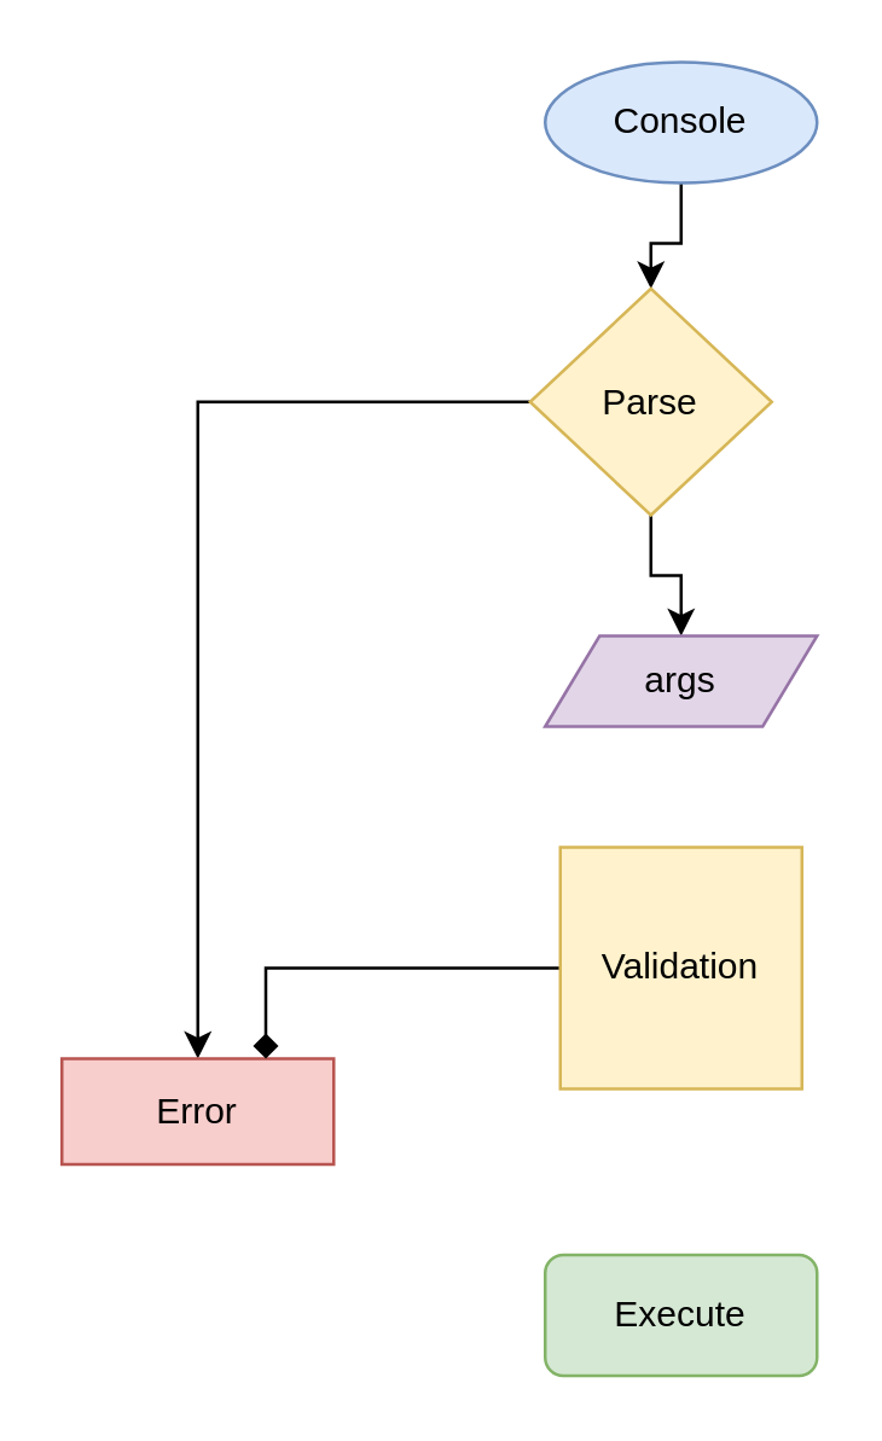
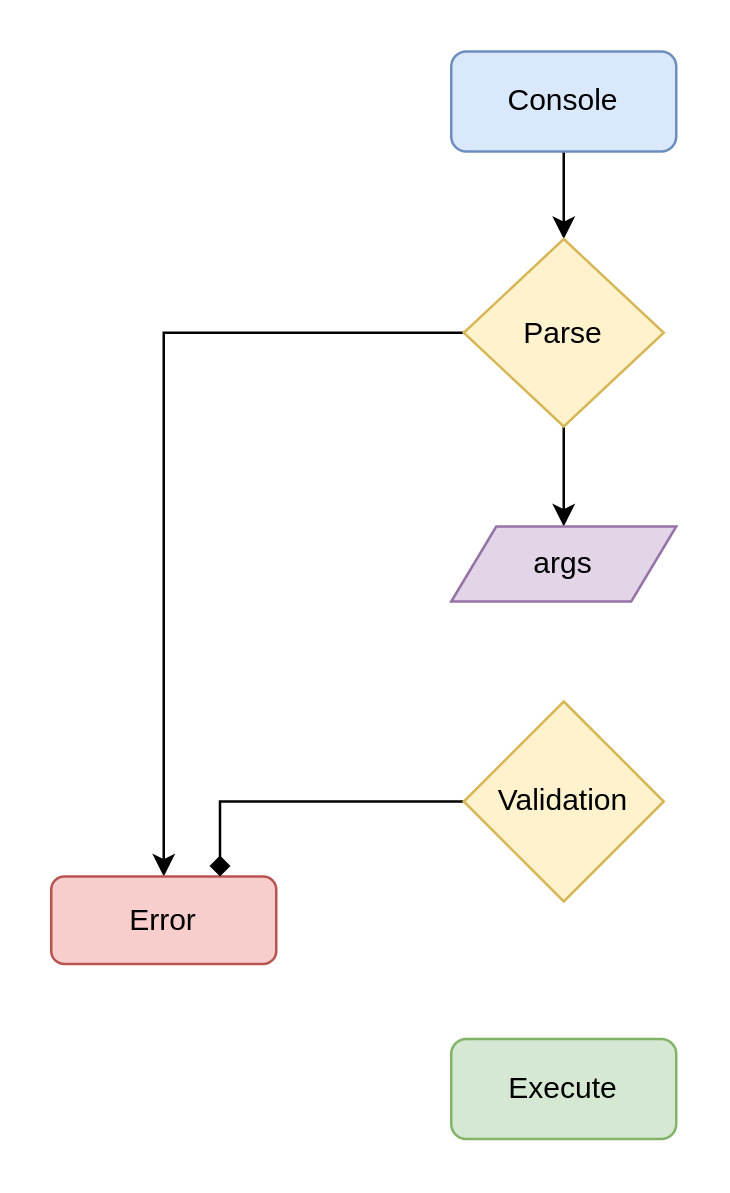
- <mxCell id="3" value="Console&lt;br&gt;" style="ellipse;whiteSpace=wrap;html=1;fillColor=#dae8fc;strokeColor=#6c8ebf;" vertex="1" parent="1"><mxGeometry x="180" y="20" width="90" height="40" as="geometry" /></mxCell>
+ <mxCell id="3" value="Console&lt;br&gt;" style="rounded=1;whiteSpace=wrap;html=1;fillColor=#dae8fc;strokeColor=#6c8ebf;" vertex="1" parent="1"><mxGeometry x="180" y="20" width="90" height="40" as="geometry" /></mxCell>
- <mxCell id="7" value="Parse&lt;br&gt;" style="rhombus;whiteSpace=wrap;html=1;fillColor=#fff2cc;strokeColor=#d6b656;" vertex="1" parent="1"><mxGeometry x="175" y="95" width="80" height="75" as="geometry" /></mxCell>
+ <mxCell id="7" value="Parse&lt;br&gt;" style="rhombus;whiteSpace=wrap;html=1;fillColor=#fff2cc;strokeColor=#d6b656;" vertex="1" parent="1"><mxGeometry x="185" y="95" width="80" height="75" as="geometry" /></mxCell>
- <mxCell id="10" value="Validation&lt;br&gt;" style="whiteSpace=wrap;html=1;fillColor=#fff2cc;strokeColor=#d6b656;rounded=0;" vertex="1" parent="1"><mxGeometry x="185" y="280" width="80" height="80" as="geometry" /></mxCell>
+ <mxCell id="10" value="Validation&lt;br&gt;" style="rhombus;whiteSpace=wrap;html=1;fillColor=#fff2cc;strokeColor=#d6b656;" vertex="1" parent="1"><mxGeometry x="185" y="280" width="80" height="80" as="geometry" /></mxCell>
- <mxCell id="8" value="Error" style="whiteSpace=wrap;html=1;fillColor=#f8cecc;strokeColor=#b85450;rounded=0;" vertex="1" parent="1"><mxGeometry x="20" y="350" width="90" height="35" as="geometry" /></mxCell>
+ <mxCell id="8" value="Error" style="rounded=1;whiteSpace=wrap;html=1;fillColor=#f8cecc;strokeColor=#b85450;" vertex="1" parent="1"><mxGeometry x="20" y="350" width="90" height="35" as="geometry" /></mxCell>
